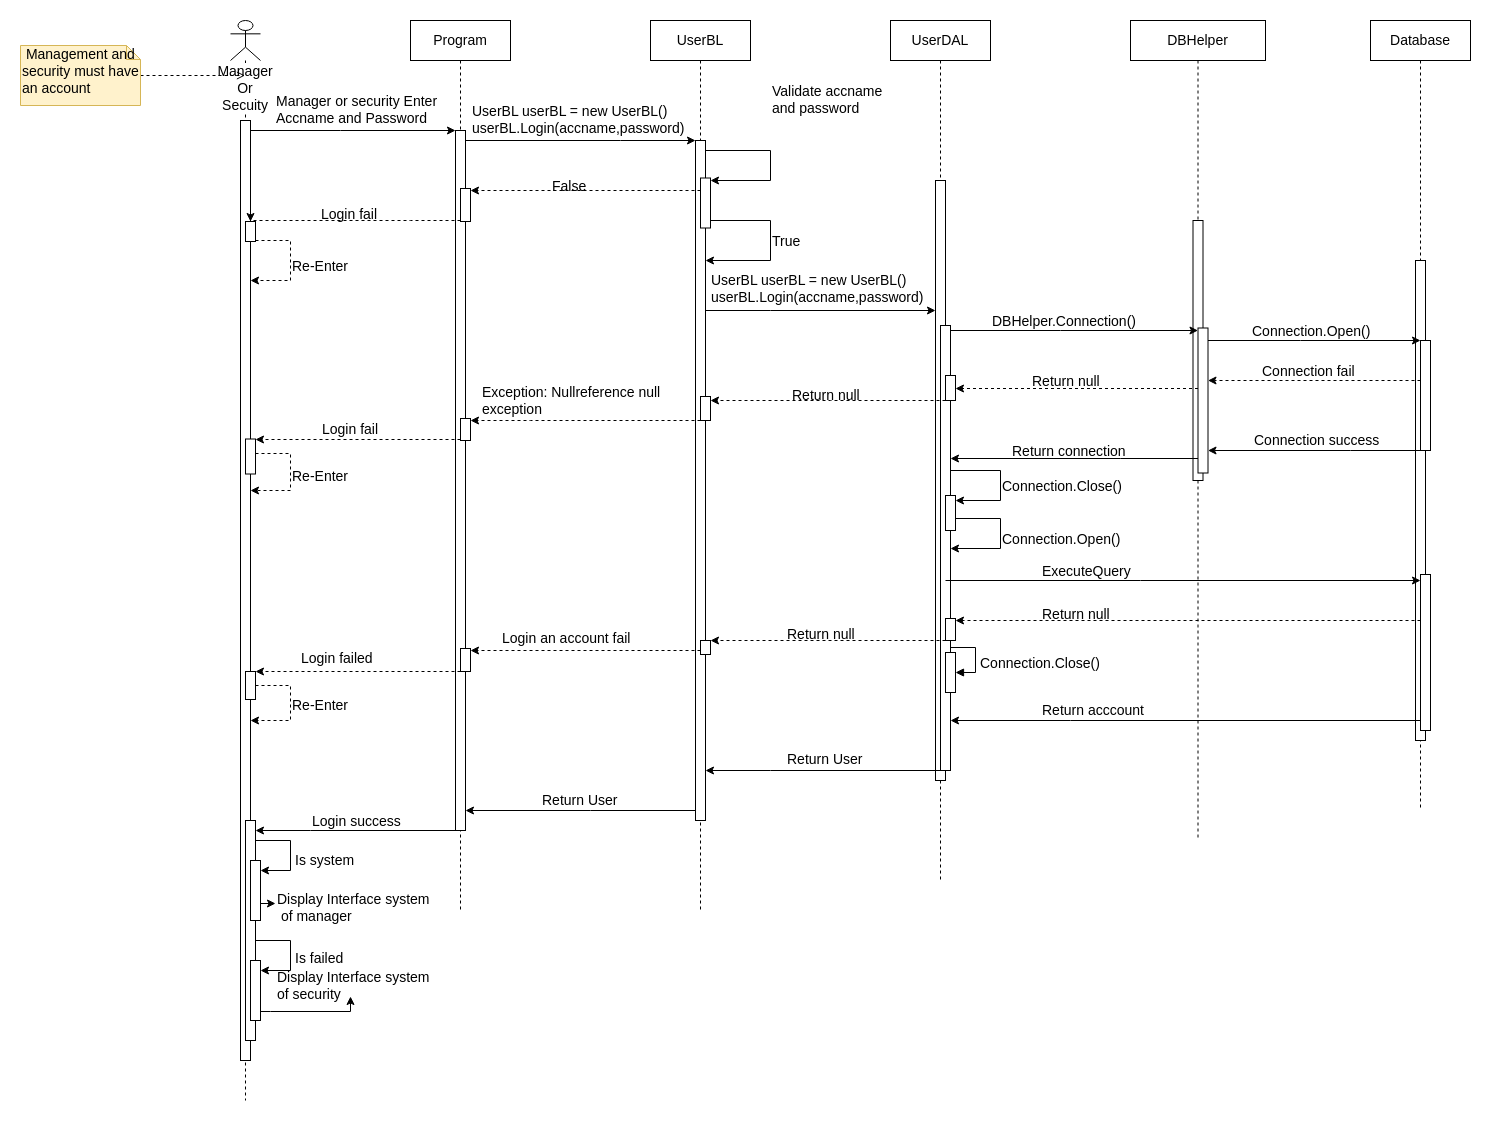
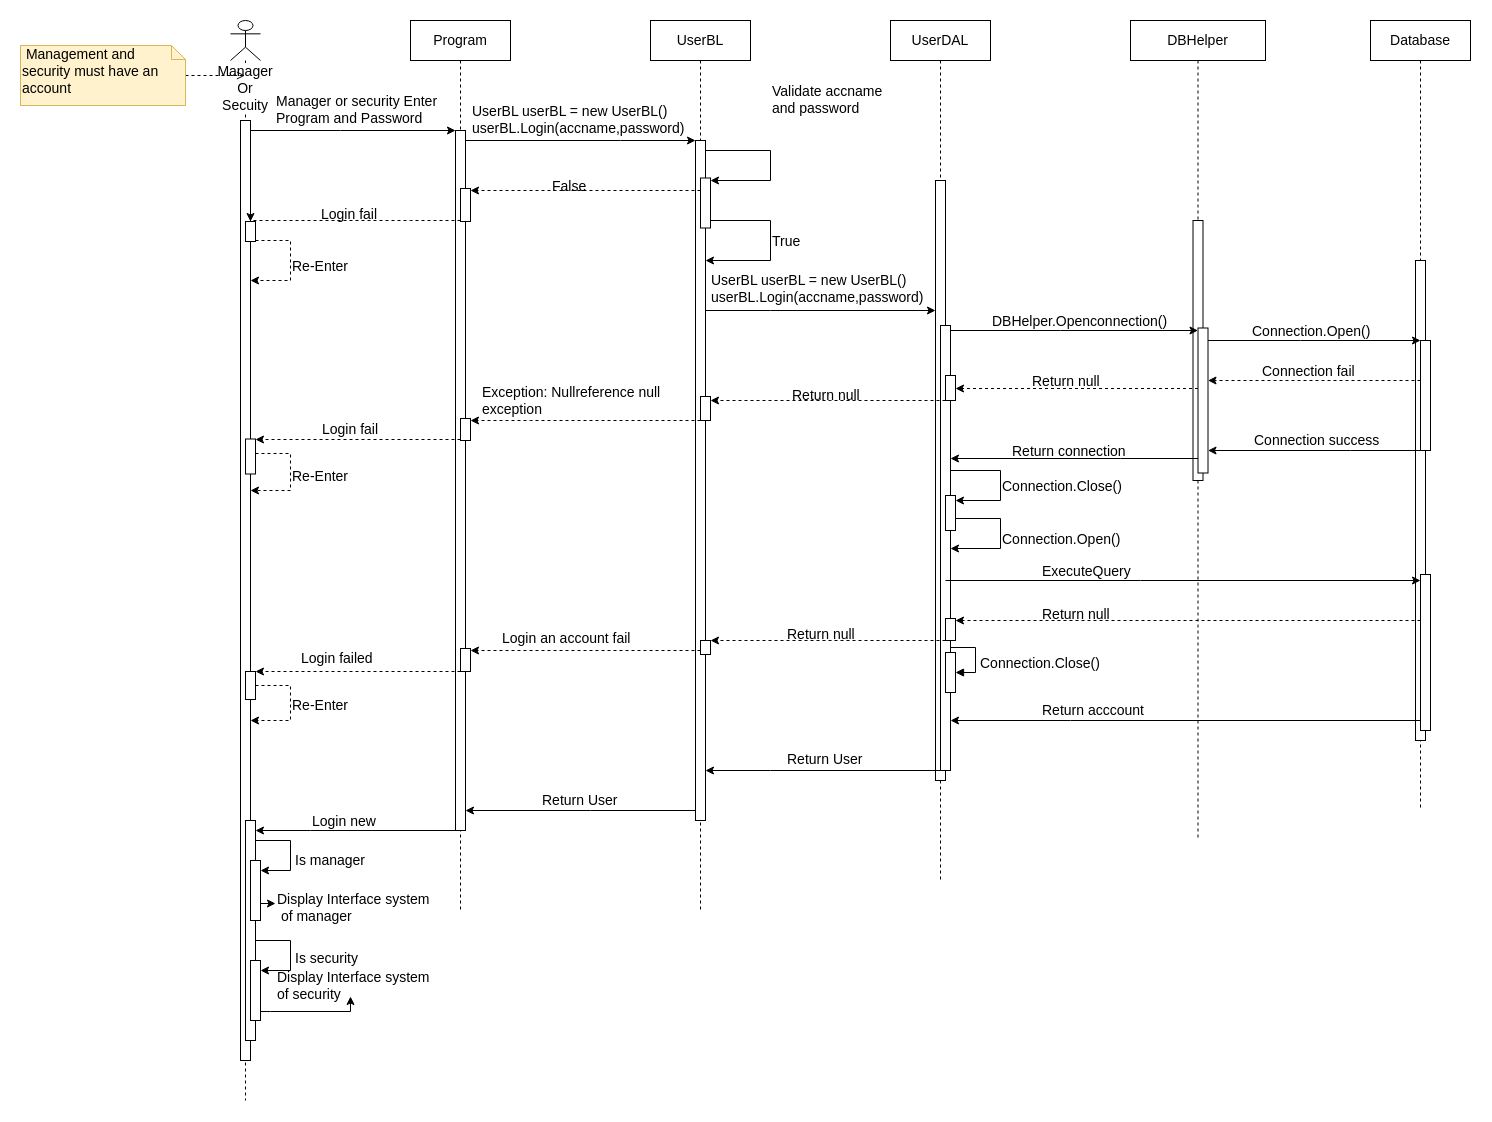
- <mxCell id="106" value="&lt;div style=&quot;font-size: 14px;&quot;&gt;&lt;span style=&quot;font-size: 14px;&quot;&gt;&amp;nbsp;Management and security&amp;nbsp;&lt;/span&gt;&lt;span style=&quot;font-size: 14px;&quot;&gt;must have an account&lt;/span&gt;&lt;/div&gt;" style="shape=note;whiteSpace=wrap;html=1;size=14;verticalAlign=top;align=left;spacingTop=-6;fillColor=#fff2cc;strokeColor=#d6b656;fontSize=14;" parent="1" vertex="1"><mxGeometry x="20" y="45" width="120" height="60" as="geometry" /></mxCell>
+ <mxCell id="106" value="&lt;div style=&quot;font-size: 14px;&quot;&gt;&lt;span style=&quot;font-size: 14px;&quot;&gt;&amp;nbsp;Management and security&amp;nbsp;&lt;/span&gt;&lt;span style=&quot;font-size: 14px;&quot;&gt;must have an account&lt;/span&gt;&lt;/div&gt;" style="shape=note;whiteSpace=wrap;html=1;size=14;verticalAlign=top;align=left;spacingTop=-6;fillColor=#fff2cc;strokeColor=#d6b656;fontSize=14;" parent="1" vertex="1"><mxGeometry x="20" y="45" width="165" height="60" as="geometry" /></mxCell>
- <mxCell id="42" value="Manager or security Enter&lt;br style=&quot;font-size: 14px;&quot;&gt;Accname and Password&lt;br style=&quot;font-size: 14px;&quot;&gt;" style="text;html=1;resizable=0;points=[];autosize=1;align=left;verticalAlign=top;spacingTop=-4;fontSize=14;" parent="1" vertex="1"><mxGeometry x="274" y="90" width="150" height="30" as="geometry" /></mxCell>
+ <mxCell id="42" value="Manager or security Enter&lt;br style=&quot;font-size: 14px;&quot;&gt;Program and Password&lt;br style=&quot;font-size: 14px;&quot;&gt;" style="text;html=1;resizable=0;points=[];autosize=1;align=left;verticalAlign=top;spacingTop=-4;fontSize=14;" parent="1" vertex="1"><mxGeometry x="274" y="90" width="150" height="30" as="geometry" /></mxCell>
- <mxCell id="54" value="DBHelper.Connection()" style="text;html=1;resizable=0;points=[];autosize=1;align=left;verticalAlign=top;spacingTop=-4;fontSize=14;" parent="1" vertex="1"><mxGeometry x="990" y="310" width="170" height="10" as="geometry" /></mxCell>
+ <mxCell id="54" value="DBHelper.Openconnection()" style="text;html=1;resizable=0;points=[];autosize=1;align=left;verticalAlign=top;spacingTop=-4;fontSize=14;" parent="1" vertex="1"><mxGeometry x="990" y="310" width="170" height="10" as="geometry" /></mxCell>
- <mxCell id="95" value="Login success" style="text;html=1;resizable=0;points=[];autosize=1;align=left;verticalAlign=top;spacingTop=-4;fontSize=14;" parent="1" vertex="1"><mxGeometry x="310" y="810" width="90" height="10" as="geometry" /></mxCell>
+ <mxCell id="95" value="Login new" style="text;html=1;resizable=0;points=[];autosize=1;align=left;verticalAlign=top;spacingTop=-4;fontSize=14;" parent="1" vertex="1"><mxGeometry x="310" y="810" width="90" height="10" as="geometry" /></mxCell>
- <mxCell id="96" value="Is system" style="text;html=1;resizable=0;points=[];autosize=1;align=left;verticalAlign=top;spacingTop=-4;fontSize=14;" parent="1" vertex="1"><mxGeometry x="292.5" y="849" width="80" height="10" as="geometry" /></mxCell>
+ <mxCell id="96" value="Is manager" style="text;html=1;resizable=0;points=[];autosize=1;align=left;verticalAlign=top;spacingTop=-4;fontSize=14;" parent="1" vertex="1"><mxGeometry x="292.5" y="849" width="80" height="10" as="geometry" /></mxCell>
- <mxCell id="102" value="Is failed" style="text;html=1;resizable=0;points=[];autosize=1;align=left;verticalAlign=top;spacingTop=-4;fontSize=14;" parent="1" vertex="1"><mxGeometry x="292.5" y="947" width="70" height="10" as="geometry" /></mxCell>
+ <mxCell id="102" value="Is security" style="text;html=1;resizable=0;points=[];autosize=1;align=left;verticalAlign=top;spacingTop=-4;fontSize=14;" parent="1" vertex="1"><mxGeometry x="292.5" y="947" width="70" height="10" as="geometry" /></mxCell>
